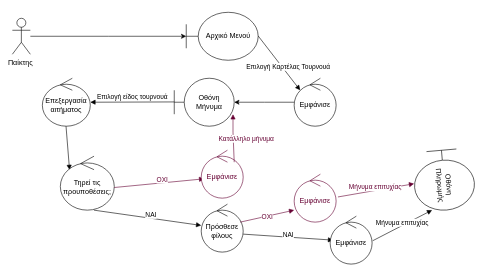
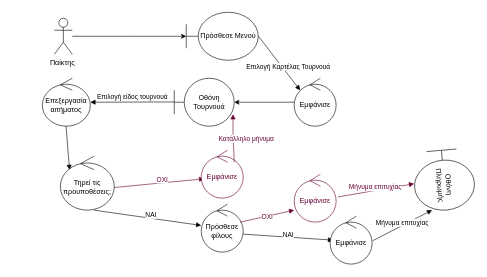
- <mxCell id="3" value="Παίκτης&amp;nbsp;&lt;br&gt;" style="shape=umlActor;verticalLabelPosition=bottom;verticalAlign=top;html=1;" parent="1" vertex="1"><mxGeometry x="20" y="30" width="30" height="60" as="geometry" /></mxCell>
+ <mxCell id="3" value="Παίκτης&amp;nbsp;&lt;br&gt;" style="shape=umlActor;verticalLabelPosition=bottom;verticalAlign=top;html=1;" parent="1" vertex="1"><mxGeometry x="90" y="30" width="30" height="60" as="geometry" /></mxCell>
- <mxCell id="4" value="Αρχικό Μενού" style="shape=umlBoundary;whiteSpace=wrap;html=1;" parent="1" vertex="1"><mxGeometry x="310" y="20" width="120" height="80" as="geometry" /></mxCell>
+ <mxCell id="4" value="Πρόσθεσε Μενού" style="shape=umlBoundary;whiteSpace=wrap;html=1;" parent="1" vertex="1"><mxGeometry x="310" y="20" width="120" height="80" as="geometry" /></mxCell>
- <mxCell id="8" value="Οθόνη Μήνυμα" style="shape=umlBoundary;whiteSpace=wrap;html=1;" parent="1" vertex="1"><mxGeometry x="290" y="130" width="100" height="80" as="geometry" /></mxCell>
+ <mxCell id="8" value="Οθόνη Τουρνουά" style="shape=umlBoundary;whiteSpace=wrap;html=1;" parent="1" vertex="1"><mxGeometry x="290" y="130" width="100" height="80" as="geometry" /></mxCell>
